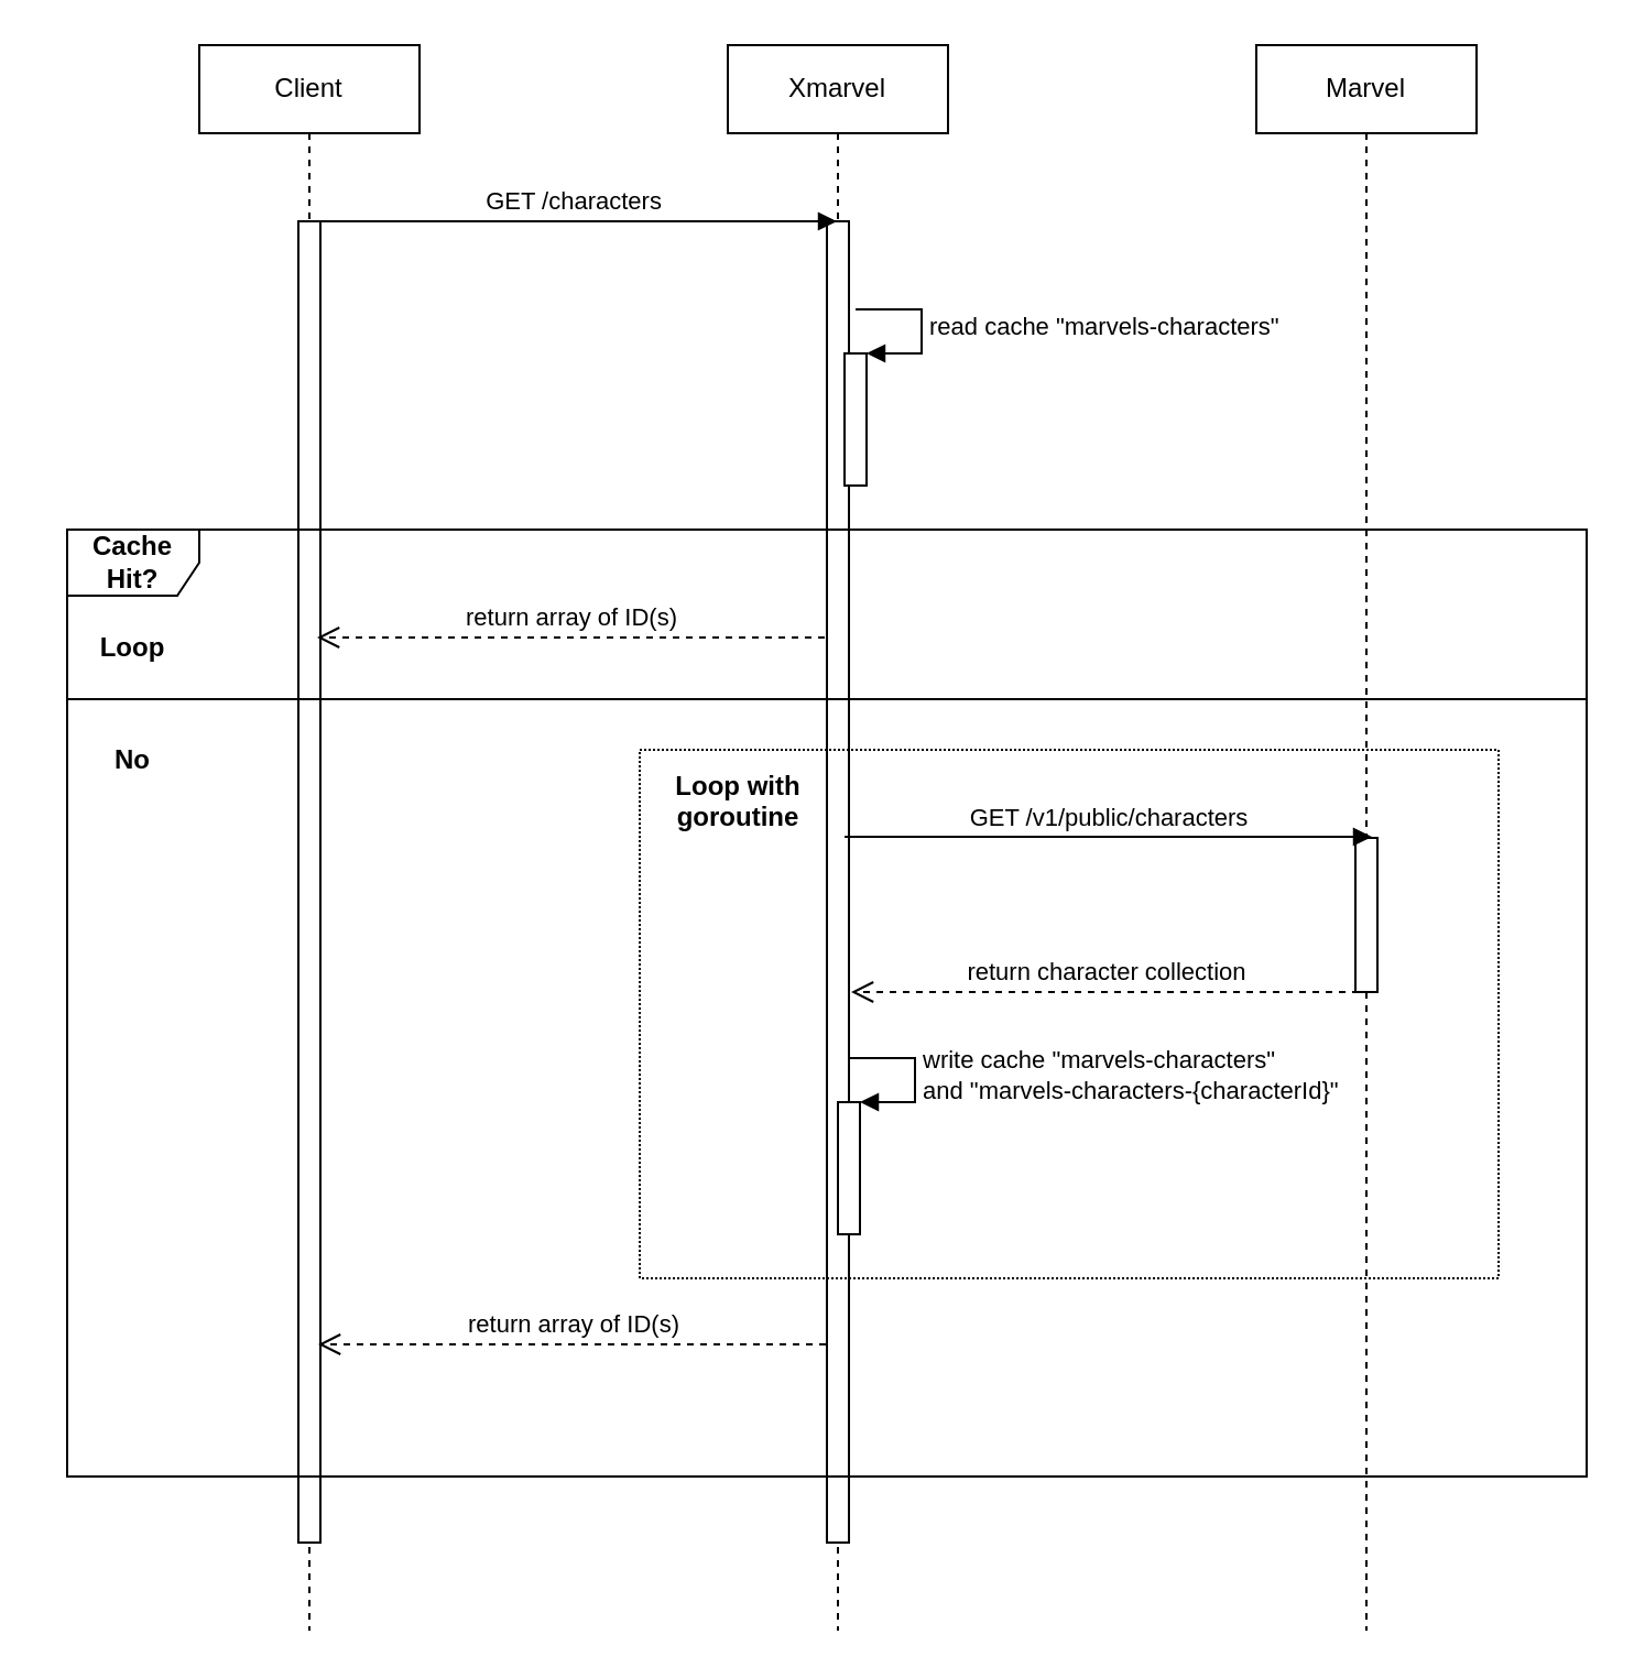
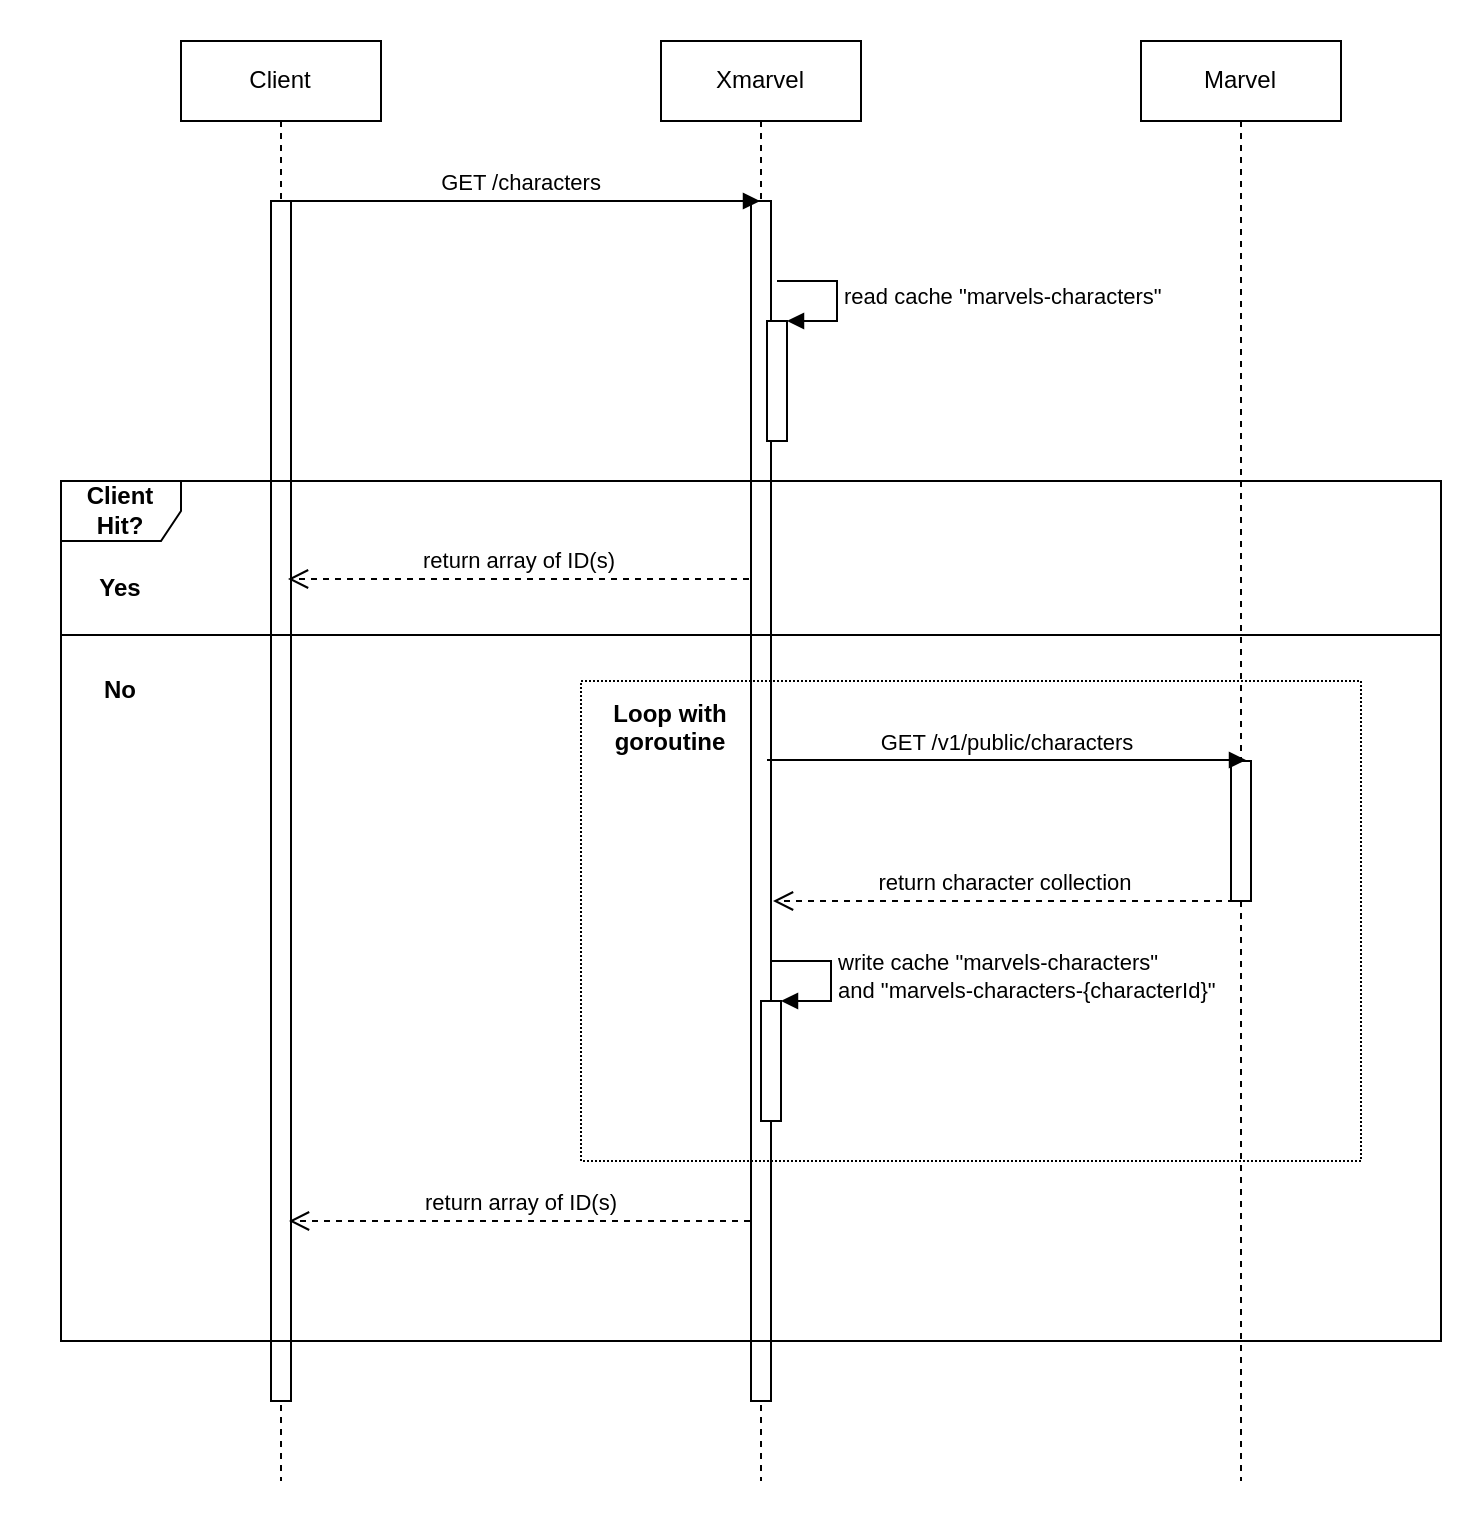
- <mxCell id="19" value="&lt;b&gt;Cache&lt;br&gt;Hit?&lt;/b&gt;" style="shape=umlFrame;whiteSpace=wrap;html=1;fillColor=#ffffff;" vertex="1" parent="1"><mxGeometry x="30" y="240" width="690" height="430" as="geometry" /></mxCell>
+ <mxCell id="19" value="&lt;b&gt;Client&lt;br&gt;Hit?&lt;/b&gt;" style="shape=umlFrame;whiteSpace=wrap;html=1;fillColor=#ffffff;" vertex="1" parent="1"><mxGeometry x="30" y="240" width="690" height="430" as="geometry" /></mxCell>
- <mxCell id="21" value="Loop" style="text;align=center;fontStyle=1;verticalAlign=middle;spacingLeft=3;spacingRight=3;strokeColor=none;rotatable=0;points=[[0,0.5],[1,0.5]];portConstraint=eastwest;" vertex="1" parent="1"><mxGeometry x="20" y="280" width="80" height="26" as="geometry" /></mxCell>
+ <mxCell id="21" value="Yes" style="text;align=center;fontStyle=1;verticalAlign=middle;spacingLeft=3;spacingRight=3;strokeColor=none;rotatable=0;points=[[0,0.5],[1,0.5]];portConstraint=eastwest;" vertex="1" parent="1"><mxGeometry x="20" y="280" width="80" height="26" as="geometry" /></mxCell>
